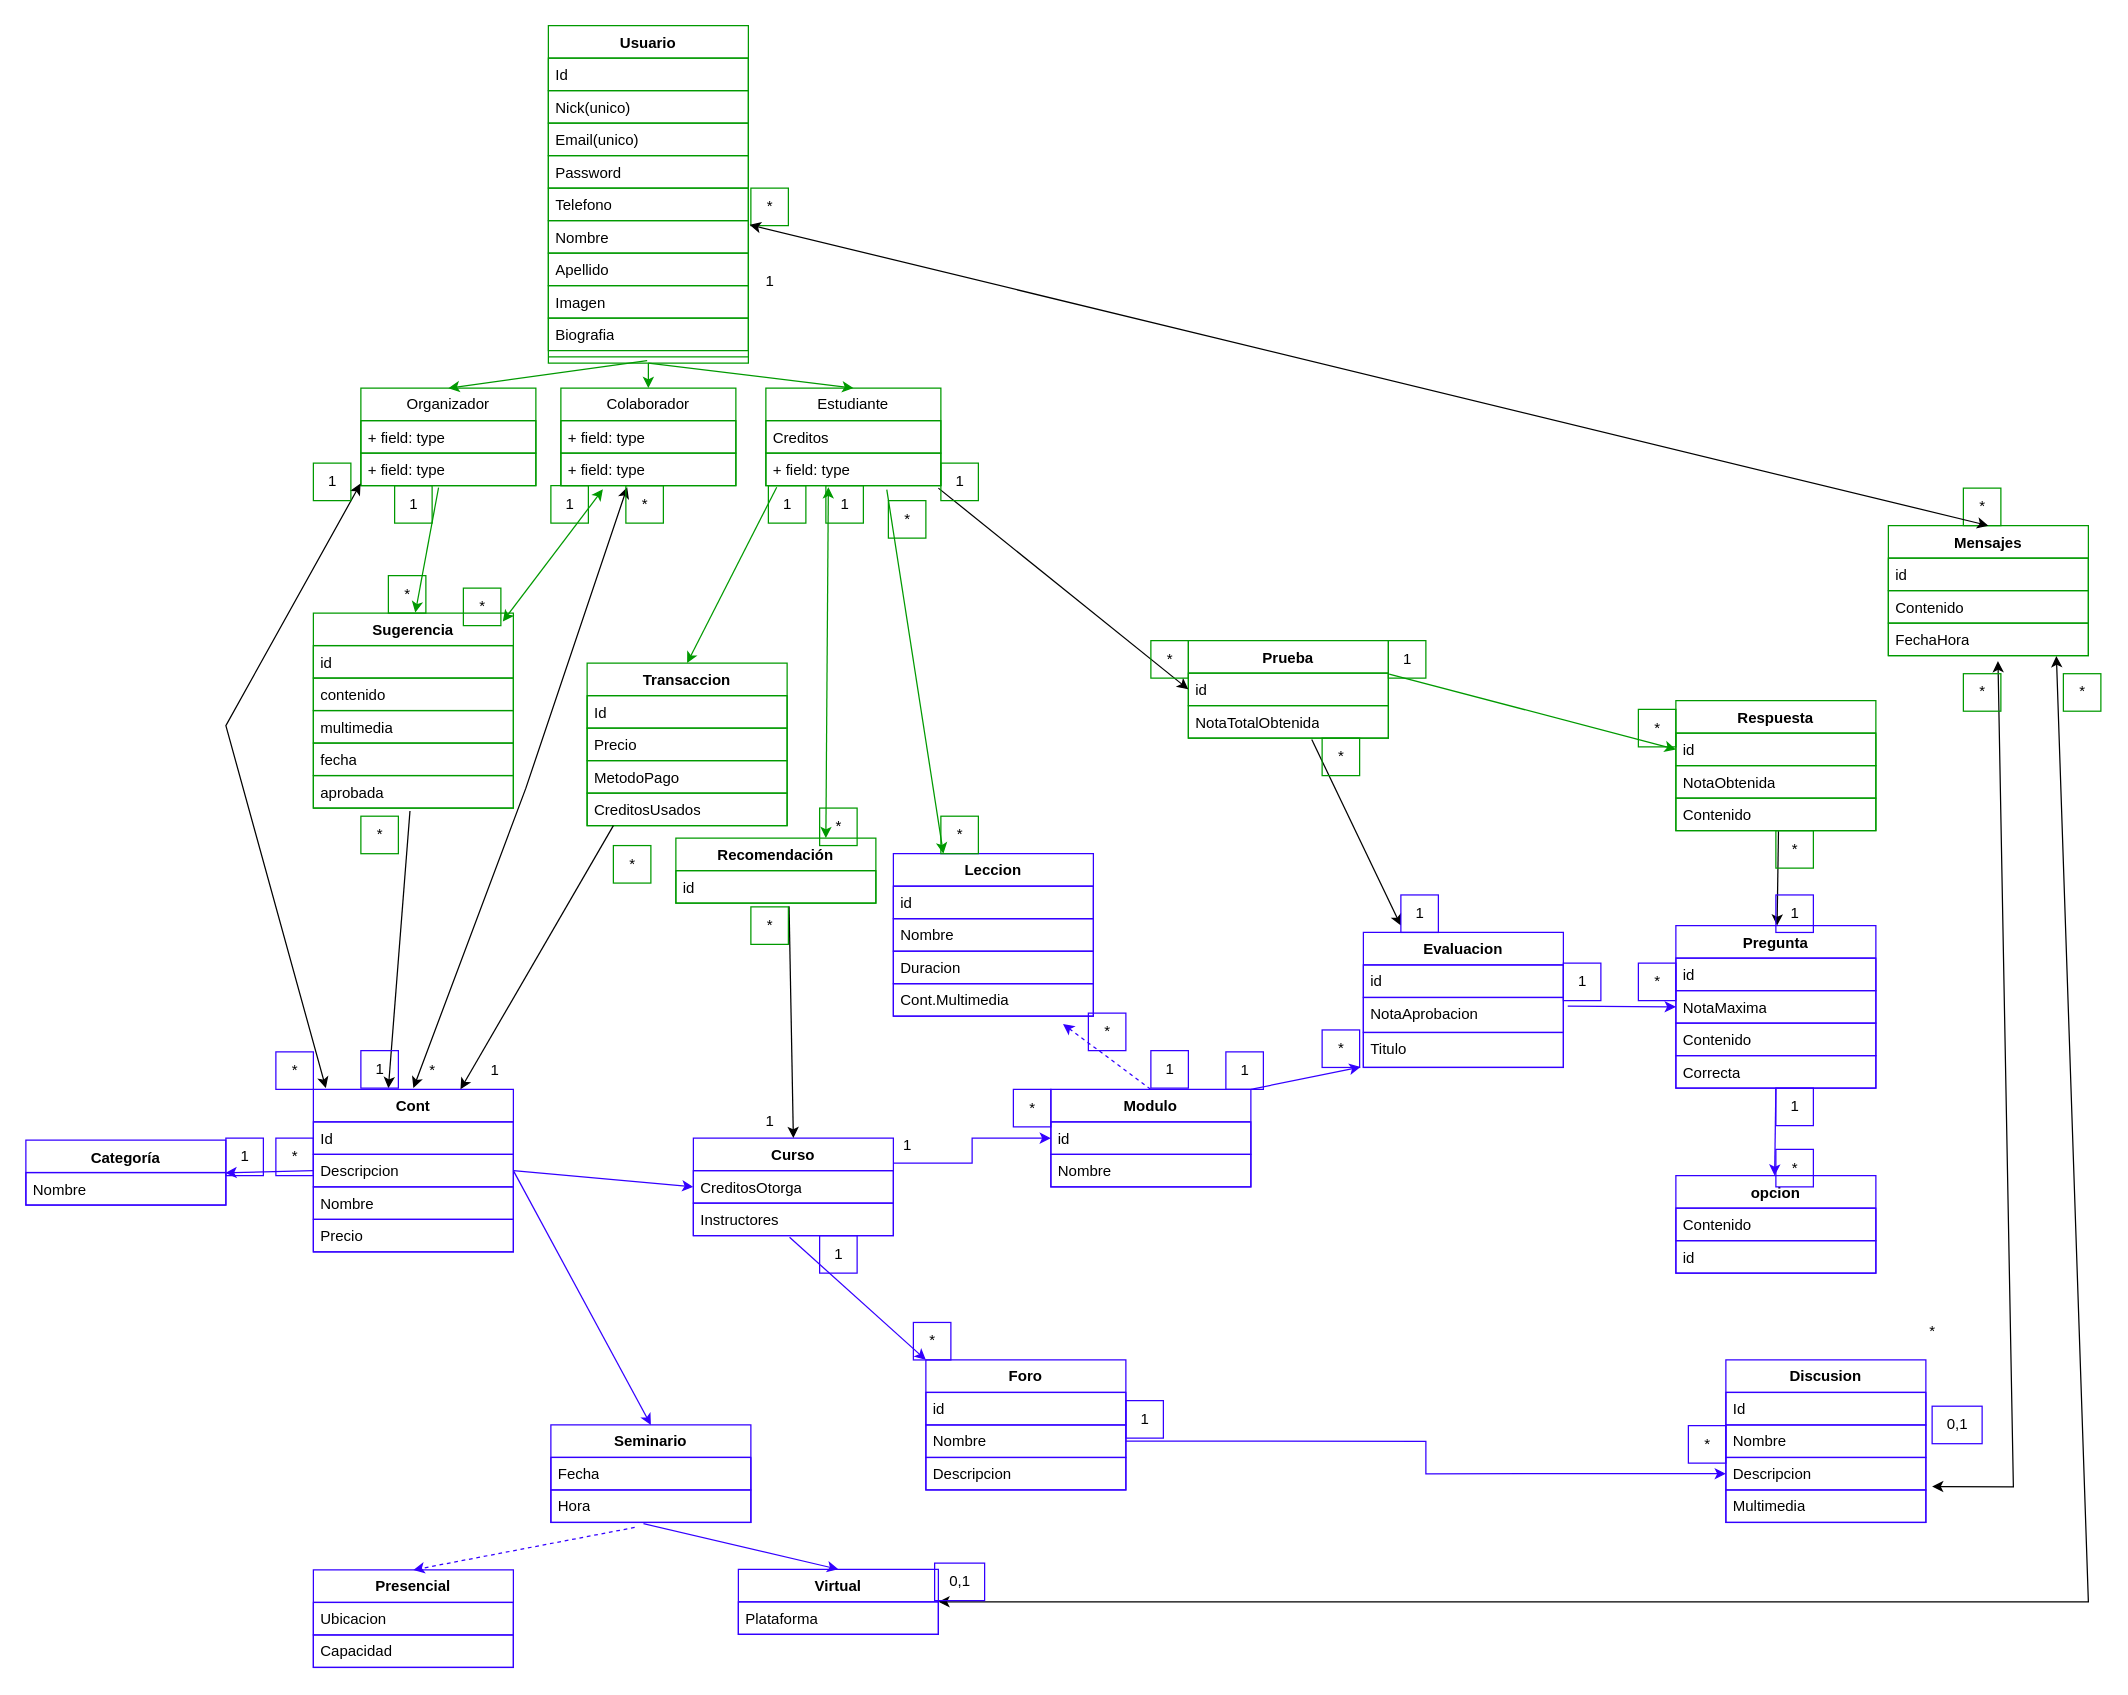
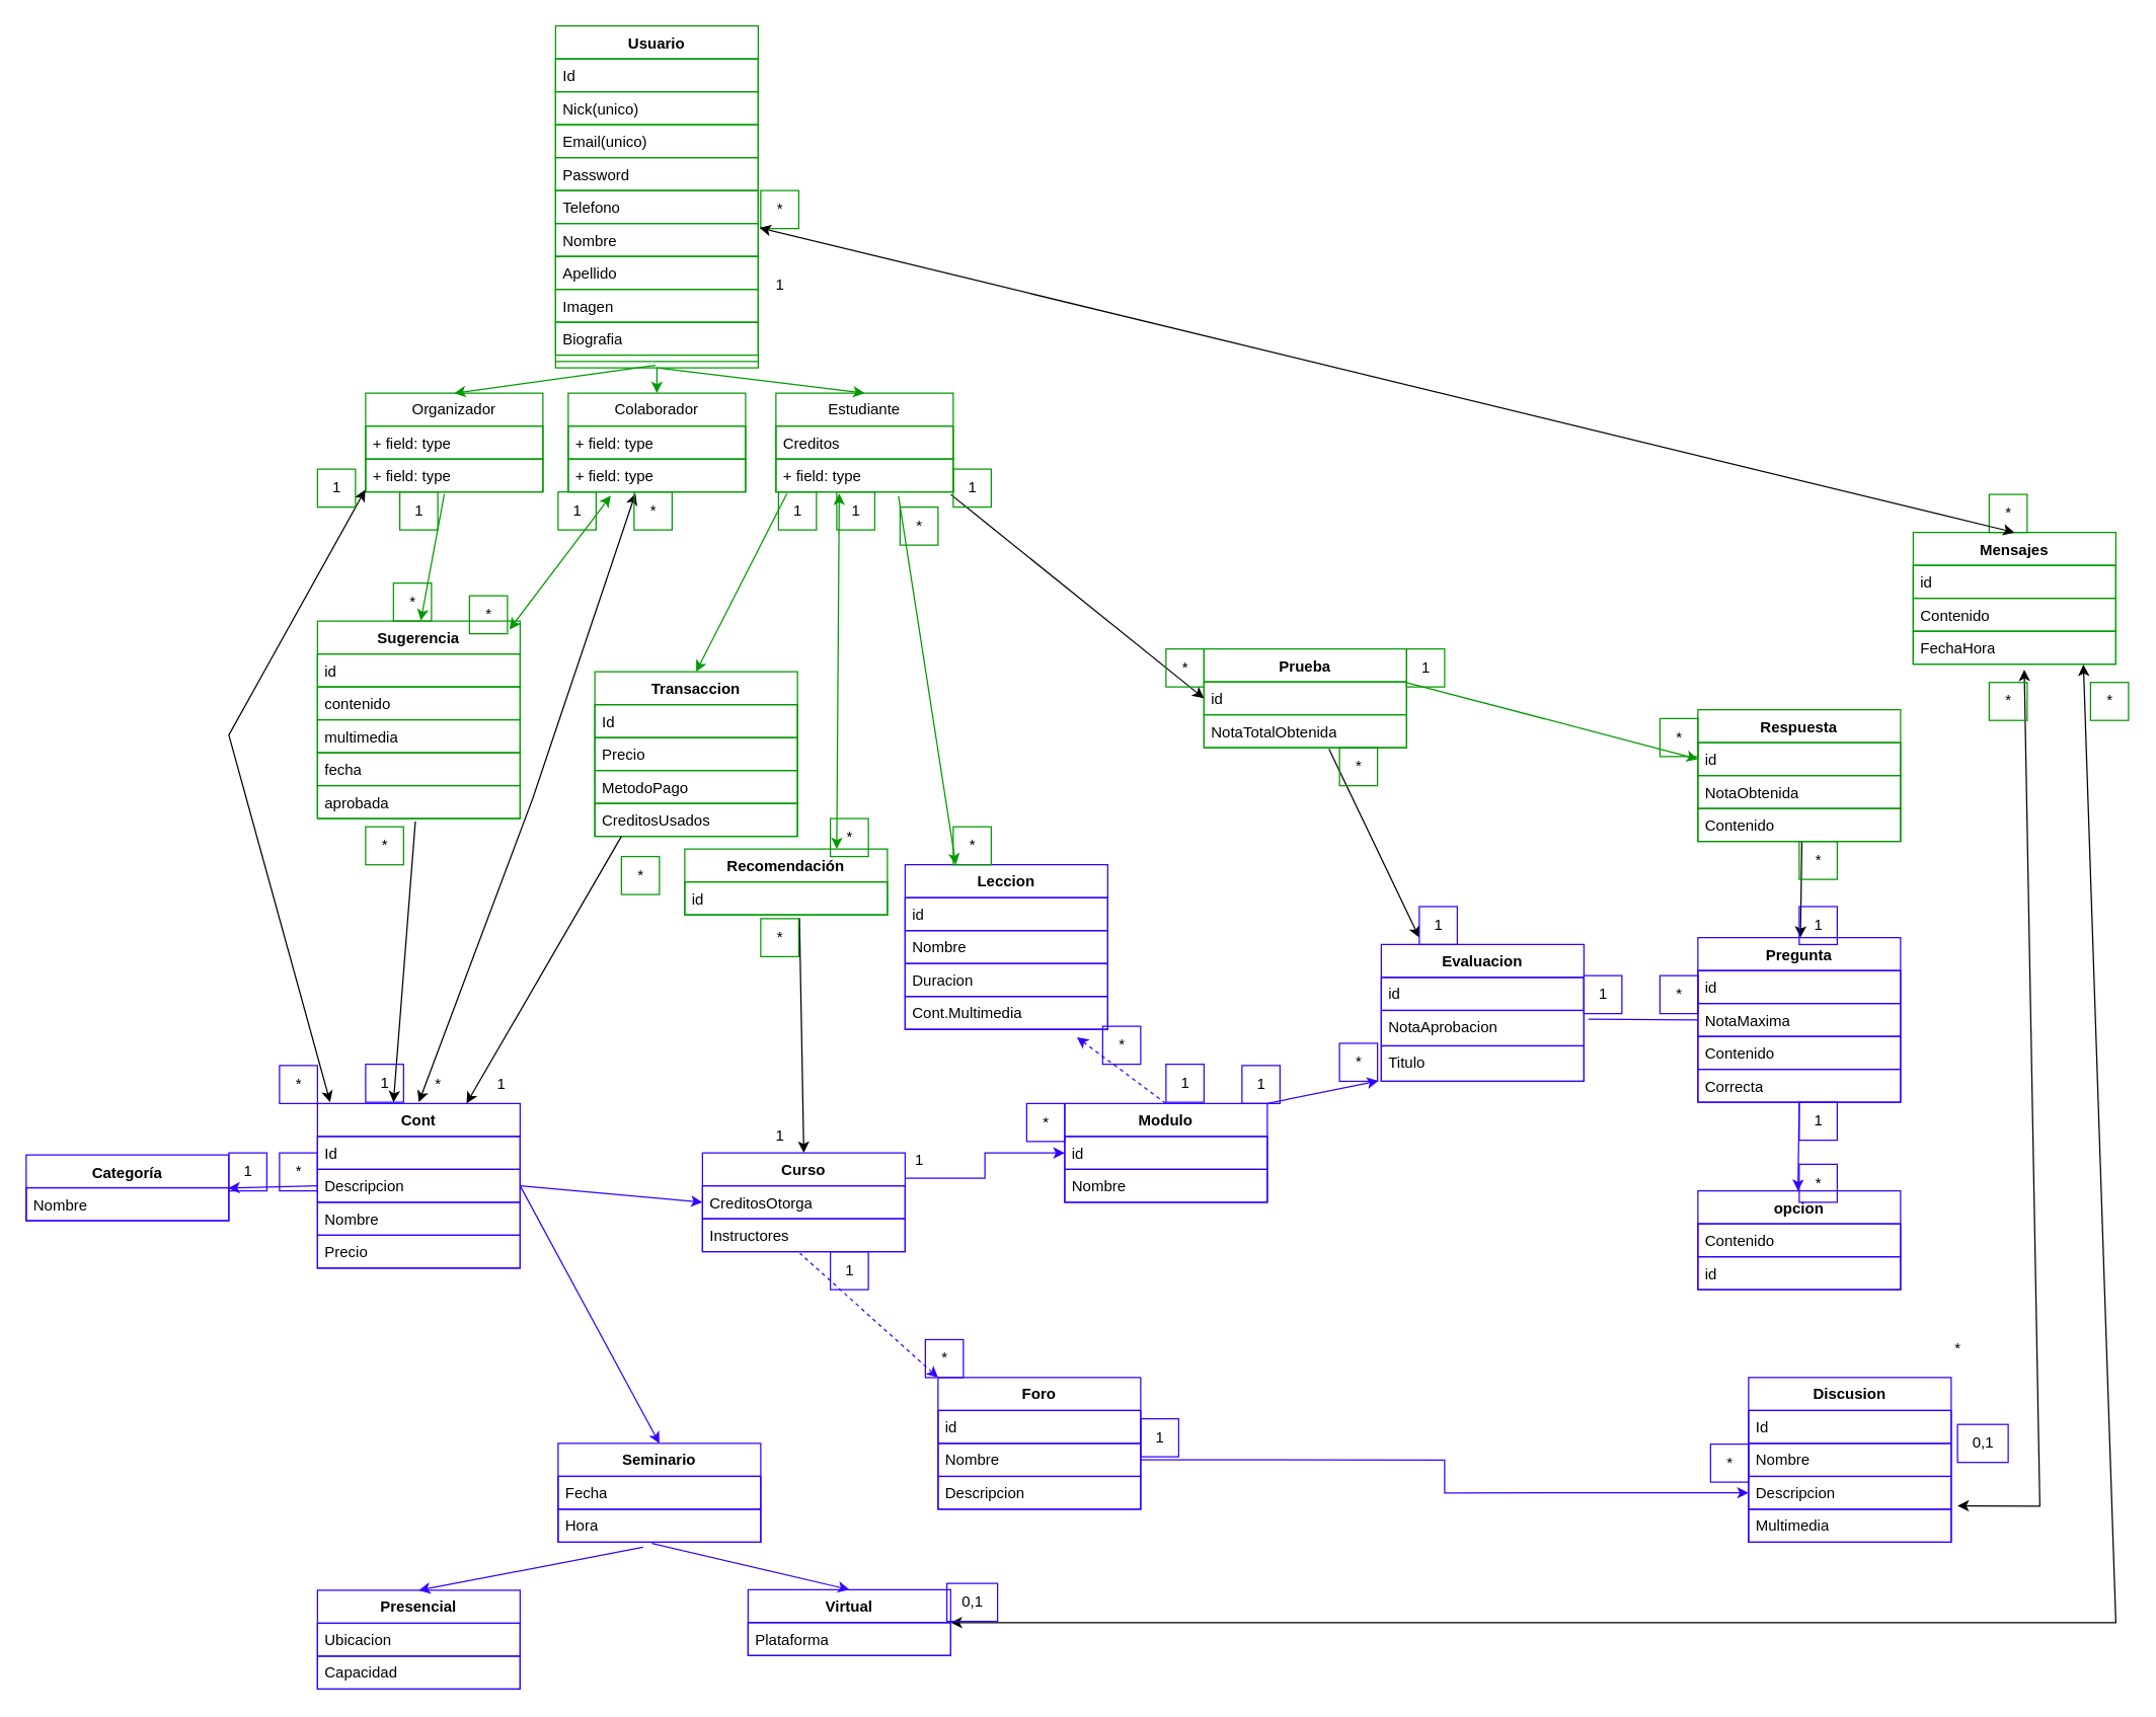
- <mxCell id="140" style="rounded=0;orthogonalLoop=1;jettySize=auto;html=1;exitX=1.022;exitY=0.251;exitDx=0;exitDy=0;exitPerimeter=0;entryX=0;entryY=0.5;entryDx=0;entryDy=0;strokeColor=#3300FF;" edge="1" parent="1" source="48" target="55"><mxGeometry relative="1" as="geometry"><mxPoint x="1059" y="601" as="sourcePoint" /><mxPoint x="1130" y="750" as="targetPoint" /></mxGeometry></mxCell>
+ <mxCell id="140" style="rounded=0;orthogonalLoop=1;jettySize=auto;html=1;exitX=1.022;exitY=0.251;exitDx=0;exitDy=0;exitPerimeter=0;entryX=0;entryY=0.5;entryDx=0;entryDy=0;strokeColor=#3300FF;endArrow=none;" edge="1" parent="1" source="48" target="55"><mxGeometry relative="1" as="geometry"><mxPoint x="1059" y="601" as="sourcePoint" /><mxPoint x="1130" y="750" as="targetPoint" /></mxGeometry></mxCell>
- <mxCell id="166" style="rounded=0;orthogonalLoop=1;jettySize=auto;html=1;startArrow=classic;startFill=1;endArrow=none;endFill=0;exitX=0;exitY=0;exitDx=0;exitDy=0;entryX=0.481;entryY=1.051;entryDx=0;entryDy=0;entryPerimeter=0;strokeColor=#3300FF;" edge="1" parent="1" source="70" target="28"><mxGeometry relative="1" as="geometry"><mxPoint x="1040" y="1188" as="sourcePoint" /><mxPoint x="620" y="1000" as="targetPoint" /></mxGeometry></mxCell>
+ <mxCell id="166" style="rounded=0;orthogonalLoop=1;jettySize=auto;html=1;startArrow=classic;startFill=1;endArrow=none;endFill=0;exitX=0;exitY=0;exitDx=0;exitDy=0;entryX=0.481;entryY=1.051;entryDx=0;entryDy=0;entryPerimeter=0;strokeColor=#3300FF;dashed=1;" edge="1" parent="1" source="70" target="28"><mxGeometry relative="1" as="geometry"><mxPoint x="1040" y="1188" as="sourcePoint" /><mxPoint x="620" y="1000" as="targetPoint" /></mxGeometry></mxCell>
- <mxCell id="44" value="" style="endArrow=classic;html=1;rounded=0;exitX=0.419;exitY=1.154;exitDx=0;exitDy=0;exitPerimeter=0;entryX=0.5;entryY=0;entryDx=0;entryDy=0;strokeColor=#3300FF;dashed=1;" parent="1" source="31" target="32" edge="1"><mxGeometry width="50" height="50" relative="1" as="geometry"><mxPoint x="43" y="1389.46" as="sourcePoint" /><mxPoint x="93" y="1339.46" as="targetPoint" /></mxGeometry></mxCell>
+ <mxCell id="44" value="" style="endArrow=classic;html=1;rounded=0;exitX=0.419;exitY=1.154;exitDx=0;exitDy=0;exitPerimeter=0;entryX=0.5;entryY=0;entryDx=0;entryDy=0;strokeColor=#3300FF;" parent="1" source="31" target="32" edge="1"><mxGeometry width="50" height="50" relative="1" as="geometry"><mxPoint x="43" y="1389.46" as="sourcePoint" /><mxPoint x="93" y="1339.46" as="targetPoint" /></mxGeometry></mxCell>
